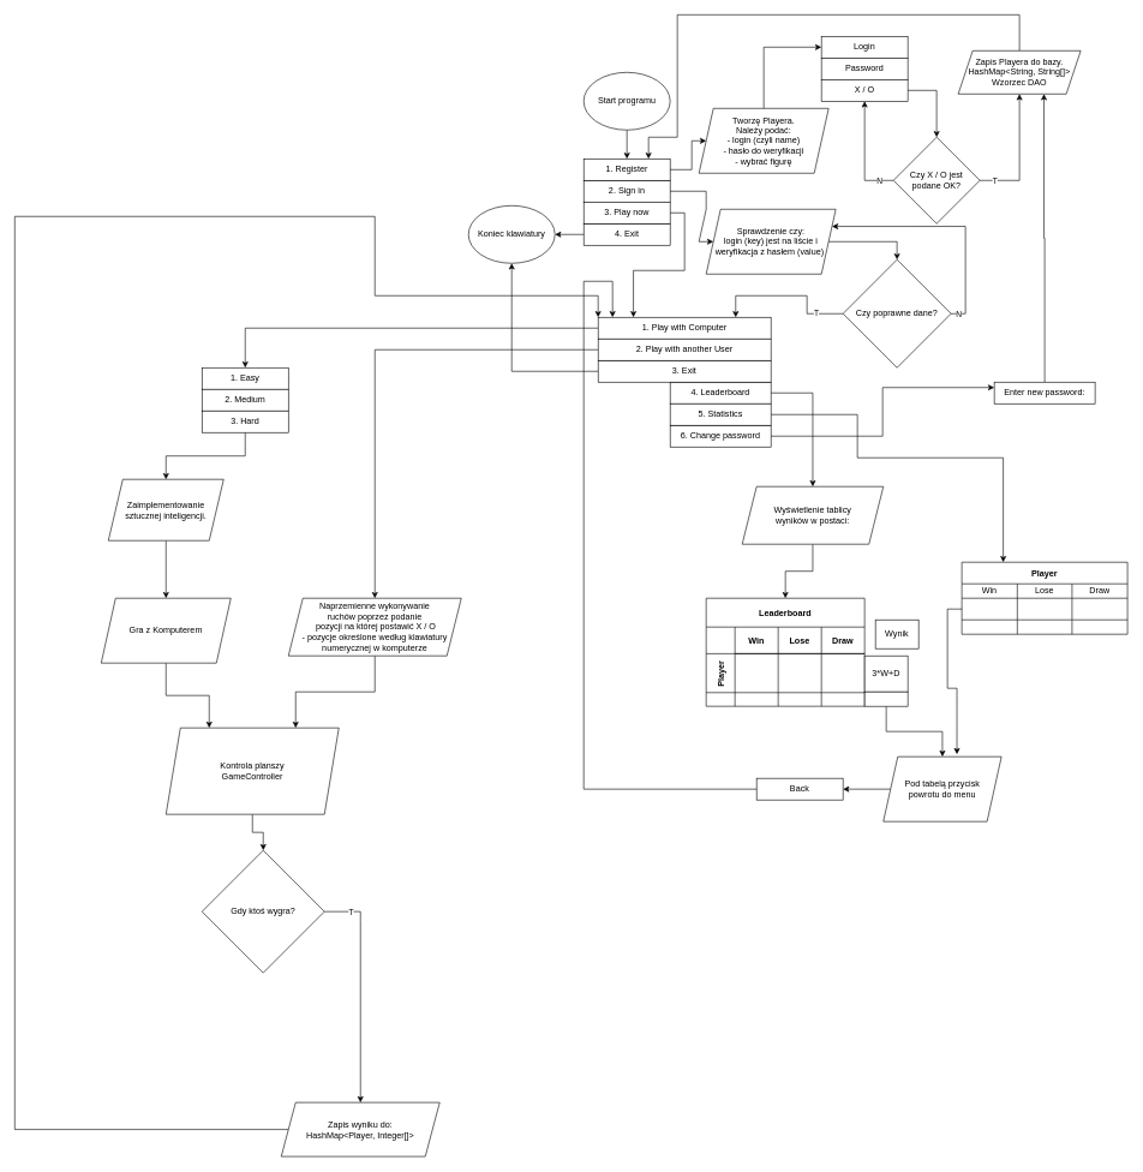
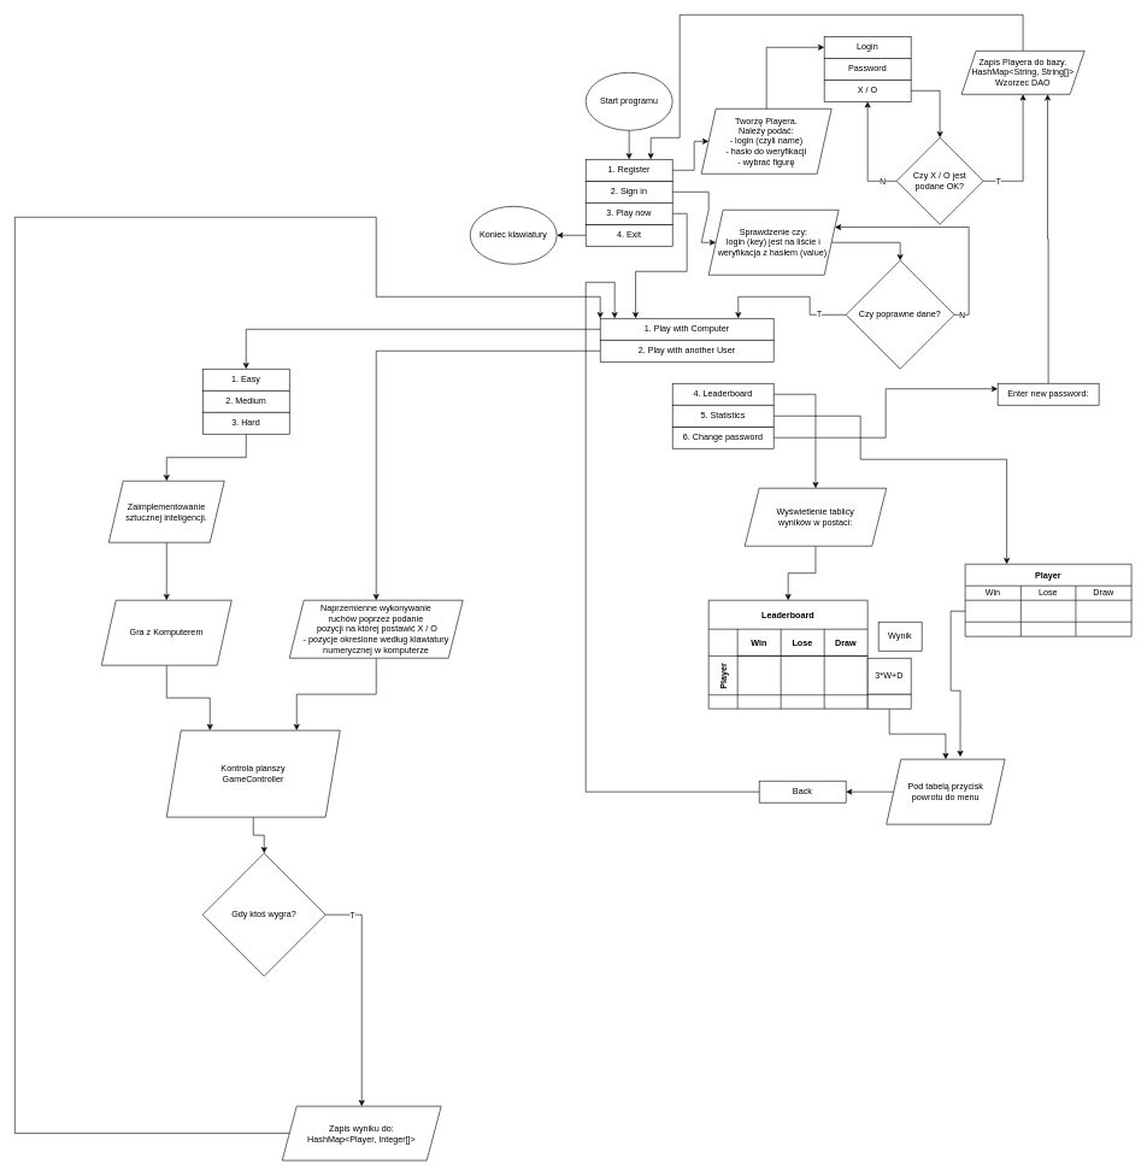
- <mxCell id="39" style="edgeStyle=orthogonalEdgeStyle;rounded=0;orthogonalLoop=1;jettySize=auto;html=1;exitX=0;exitY=0.5;exitDx=0;exitDy=0;entryX=0.5;entryY=1;entryDx=0;entryDy=0;" edge="1" parent="1" source="40" target="10"><mxGeometry relative="1" as="geometry" /></mxCell>
- <mxCell id="40" value="3. Exit" style="rounded=0;whiteSpace=wrap;html=1;" vertex="1" parent="1"><mxGeometry x="830" y="500" width="240" height="30" as="geometry" /></mxCell>
